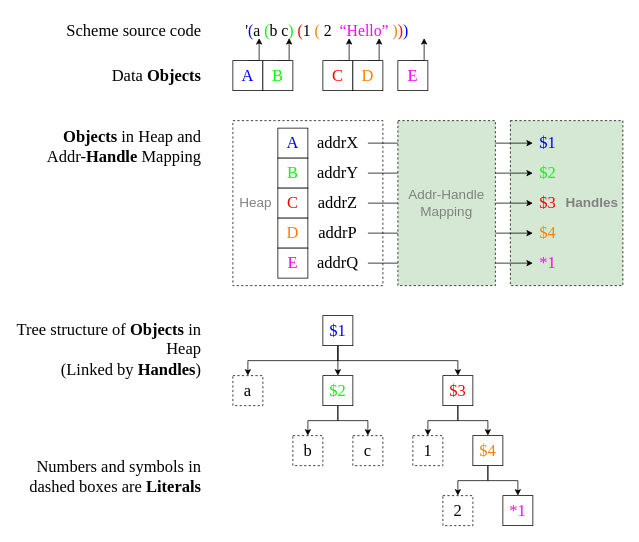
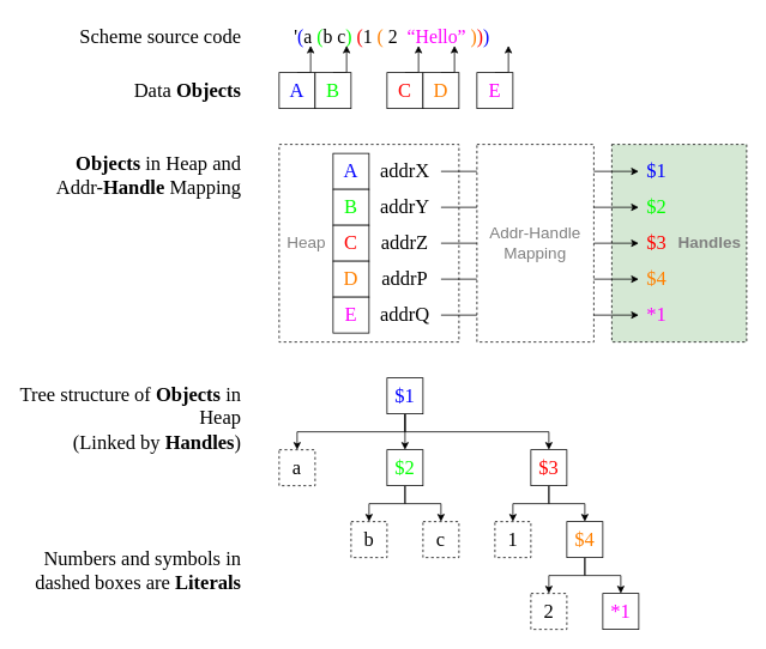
- <mxCell id="53" value="Addr-Handle&lt;br style=&quot;font-size: 18px;&quot;&gt;Mapping" style="rounded=0;whiteSpace=wrap;html=1;fontSize=18;align=center;fontColor=#808080;strokeColor=#000000;fillColor=#d5e8d4;dashed=1;" vertex="1" parent="1"><mxGeometry x="530" y="160" width="130" height="220" as="geometry" /></mxCell>
+ <mxCell id="53" value="Addr-Handle&lt;br style=&quot;font-size: 18px;&quot;&gt;Mapping" style="rounded=0;whiteSpace=wrap;html=1;fontSize=18;align=center;fontColor=#808080;strokeColor=#000000;fillColor=#ffffff;dashed=1;" vertex="1" parent="1"><mxGeometry x="530" y="160" width="130" height="220" as="geometry" /></mxCell>
